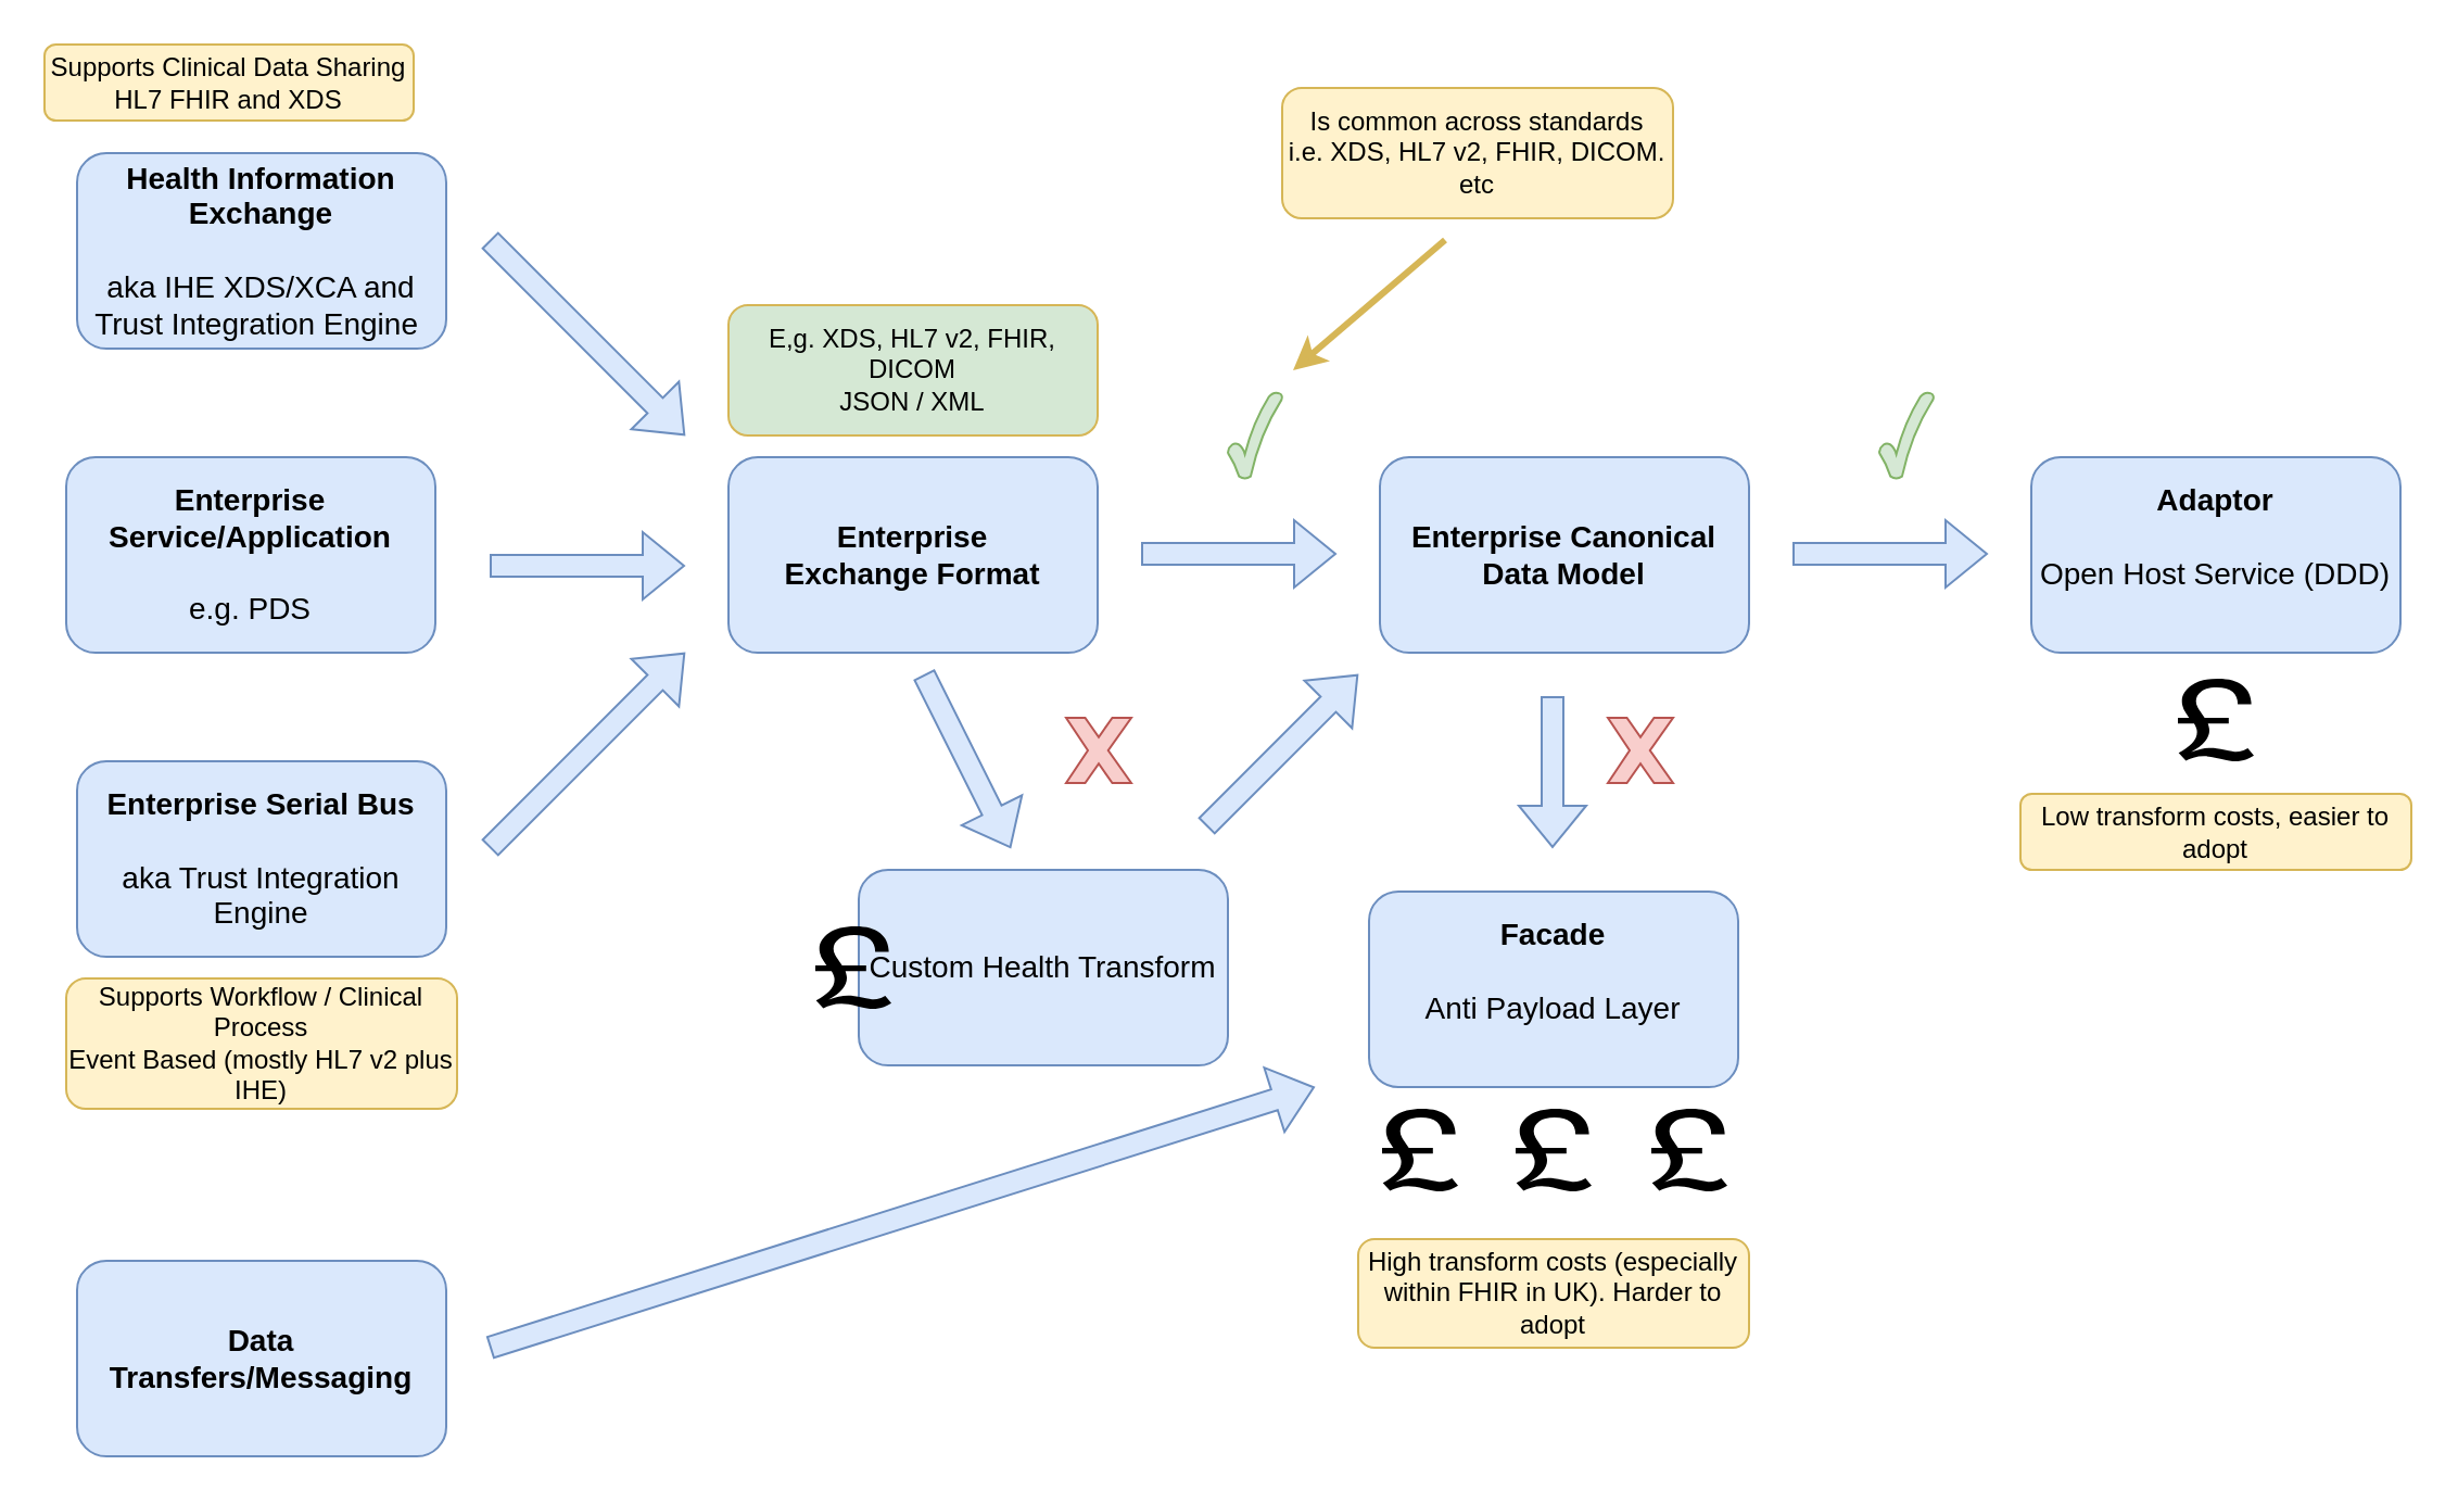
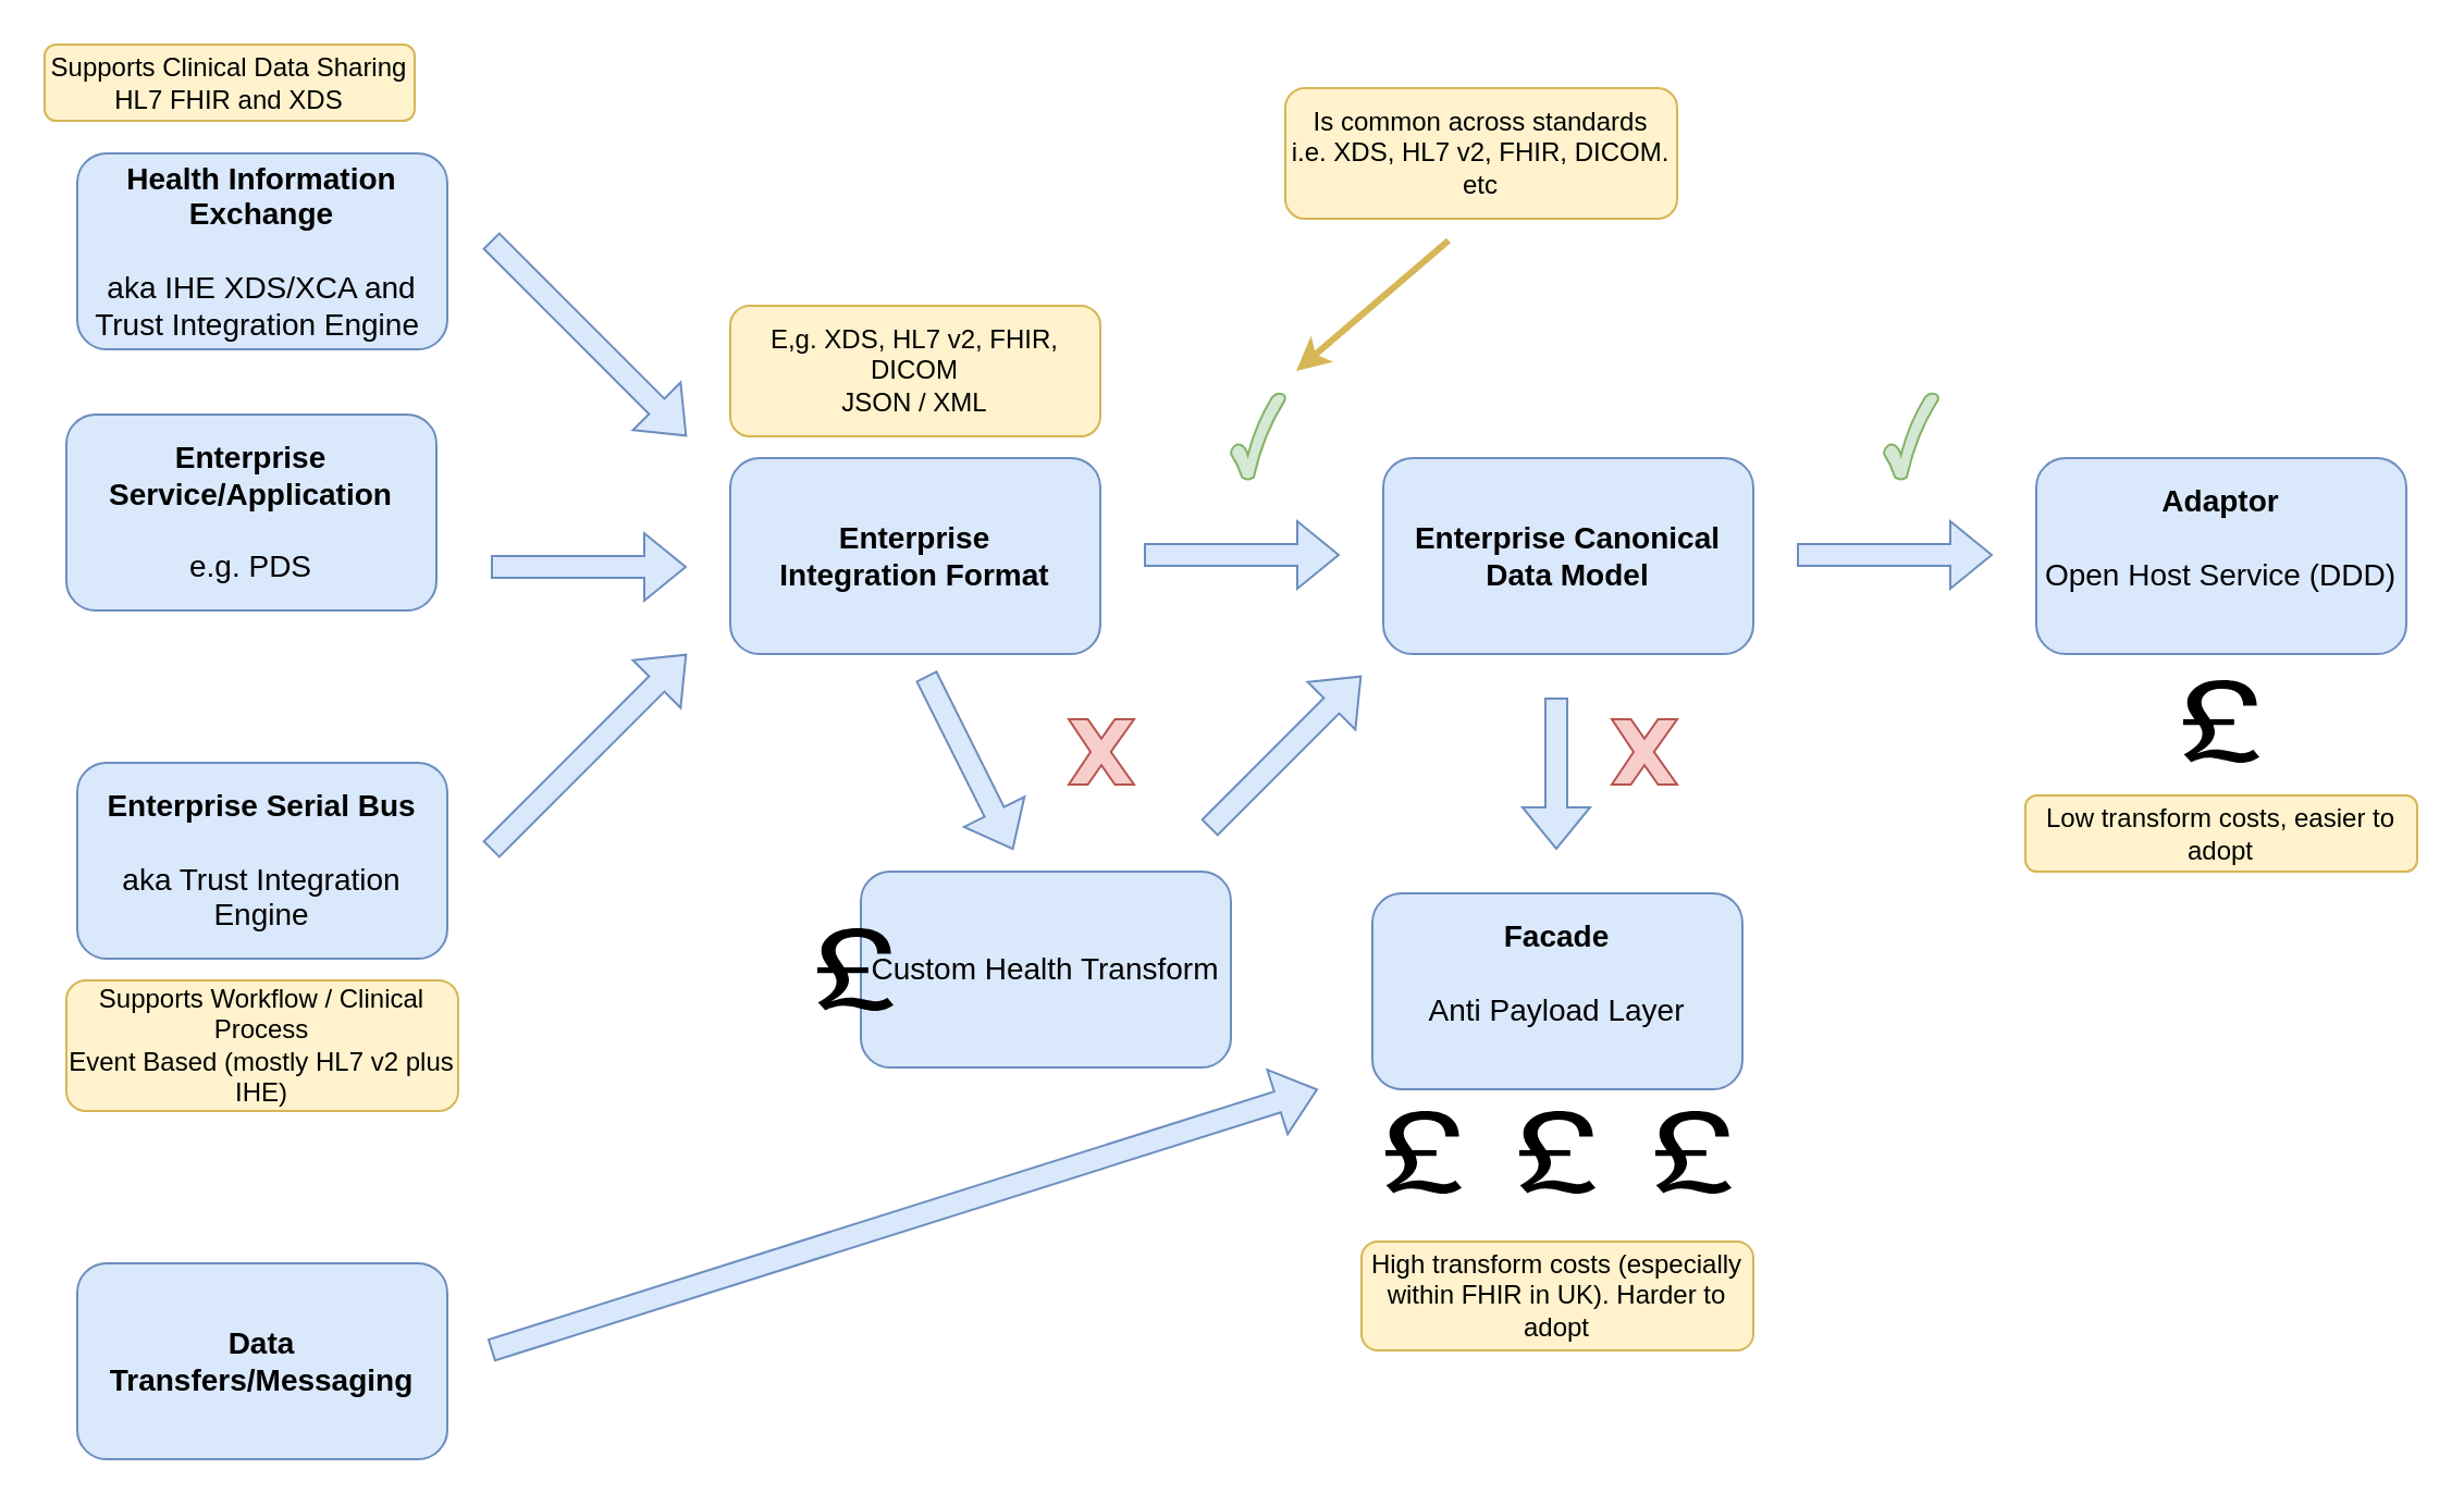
- <mxCell id="20" value="E,g. XDS, HL7 v2, FHIR, DICOM&lt;br&gt;JSON / XML" style="rounded=1;whiteSpace=wrap;html=1;fillColor=#d5e8d4;strokeColor=#d6b656;" vertex="1" parent="1"><mxGeometry x="335" y="140" width="170" height="60" as="geometry" /></mxCell>
+ <mxCell id="20" value="E,g. XDS, HL7 v2, FHIR, DICOM&lt;br&gt;JSON / XML" style="rounded=1;whiteSpace=wrap;html=1;fillColor=#fff2cc;strokeColor=#d6b656;" vertex="1" parent="1"><mxGeometry x="335" y="140" width="170" height="60" as="geometry" /></mxCell>
- <mxCell id="13" value="&lt;span style=&quot;font-size: 14px;&quot;&gt;&lt;b&gt;Enterprise Service/Application&lt;/b&gt;&lt;br&gt;&lt;br&gt;e.g. PDS&lt;/span&gt;" style="rounded=1;whiteSpace=wrap;html=1;fillColor=#dae8fc;strokeColor=#6c8ebf;" vertex="1" parent="1"><mxGeometry x="30" y="210" width="170" height="90" as="geometry" /></mxCell>
+ <mxCell id="13" value="&lt;span style=&quot;font-size: 14px;&quot;&gt;&lt;b&gt;Enterprise Service/Application&lt;/b&gt;&lt;br&gt;&lt;br&gt;e.g. PDS&lt;/span&gt;" style="rounded=1;whiteSpace=wrap;html=1;fillColor=#dae8fc;strokeColor=#6c8ebf;" vertex="1" parent="1"><mxGeometry x="30" y="190" width="170" height="90" as="geometry" /></mxCell>
- <mxCell id="3" value="&lt;span style=&quot;font-size: 14px;&quot;&gt;&lt;b&gt;Enterprise&lt;br&gt;Exchange Format&lt;/b&gt;&lt;/span&gt;" style="rounded=1;whiteSpace=wrap;html=1;fillColor=#dae8fc;strokeColor=#6c8ebf;" vertex="1" parent="1"><mxGeometry x="335" y="210" width="170" height="90" as="geometry" /></mxCell>
+ <mxCell id="3" value="&lt;span style=&quot;font-size: 14px;&quot;&gt;&lt;b&gt;Enterprise&lt;br&gt;Integration Format&lt;/b&gt;&lt;/span&gt;" style="rounded=1;whiteSpace=wrap;html=1;fillColor=#dae8fc;strokeColor=#6c8ebf;" vertex="1" parent="1"><mxGeometry x="335" y="210" width="170" height="90" as="geometry" /></mxCell>
